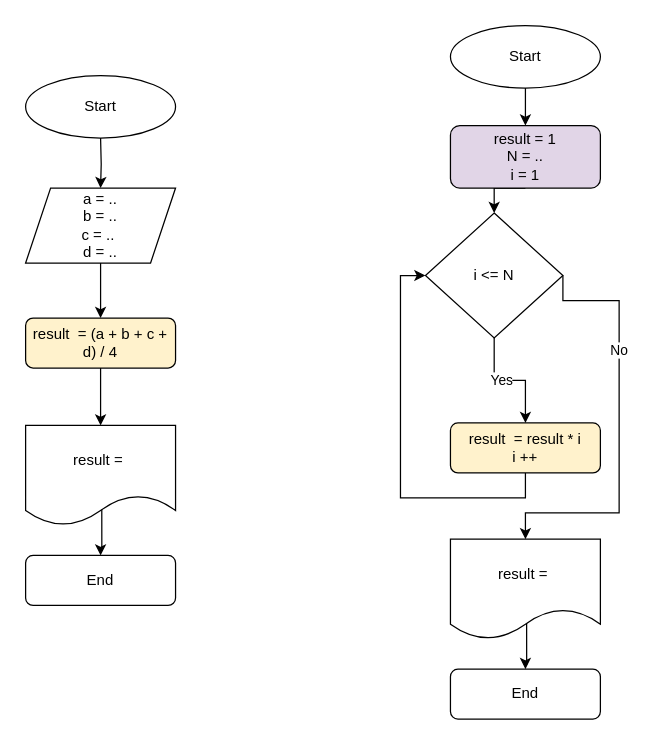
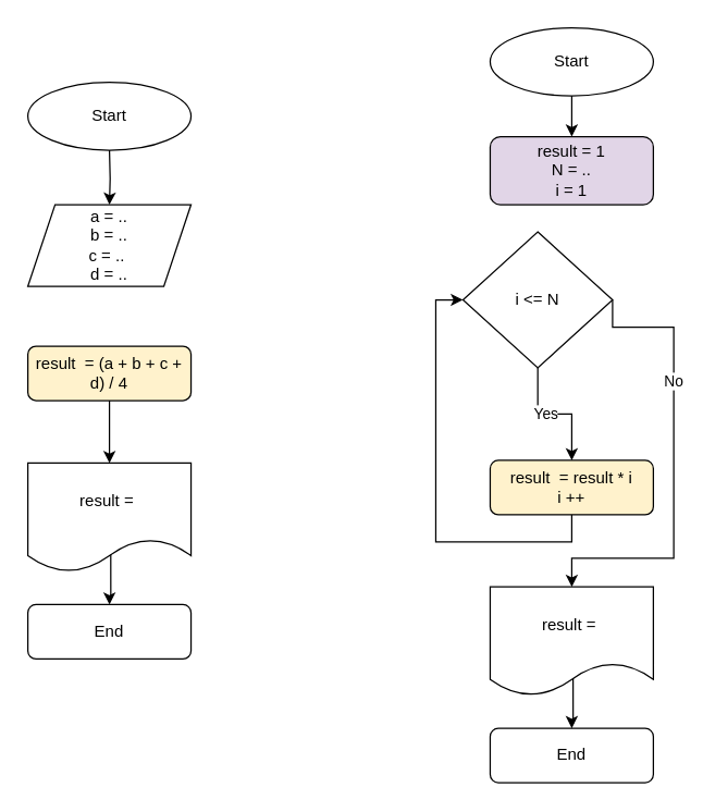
- <mxCell id="10" style="edgeStyle=orthogonalEdgeStyle;rounded=0;orthogonalLoop=1;jettySize=auto;html=1;exitX=0.5;exitY=1;exitDx=0;exitDy=0;entryX=0.5;entryY=0;entryDx=0;entryDy=0;" edge="1" parent="1" source="11" target="19"><mxGeometry relative="1" as="geometry" /></mxCell>
- <mxCell id="6" style="edgeStyle=orthogonalEdgeStyle;rounded=0;orthogonalLoop=1;jettySize=auto;html=1;exitX=0.5;exitY=1;exitDx=0;exitDy=0;entryX=0.5;entryY=0;entryDx=0;entryDy=0;" edge="1" parent="1" source="7" target="4"><mxGeometry relative="1" as="geometry" /></mxCell>
